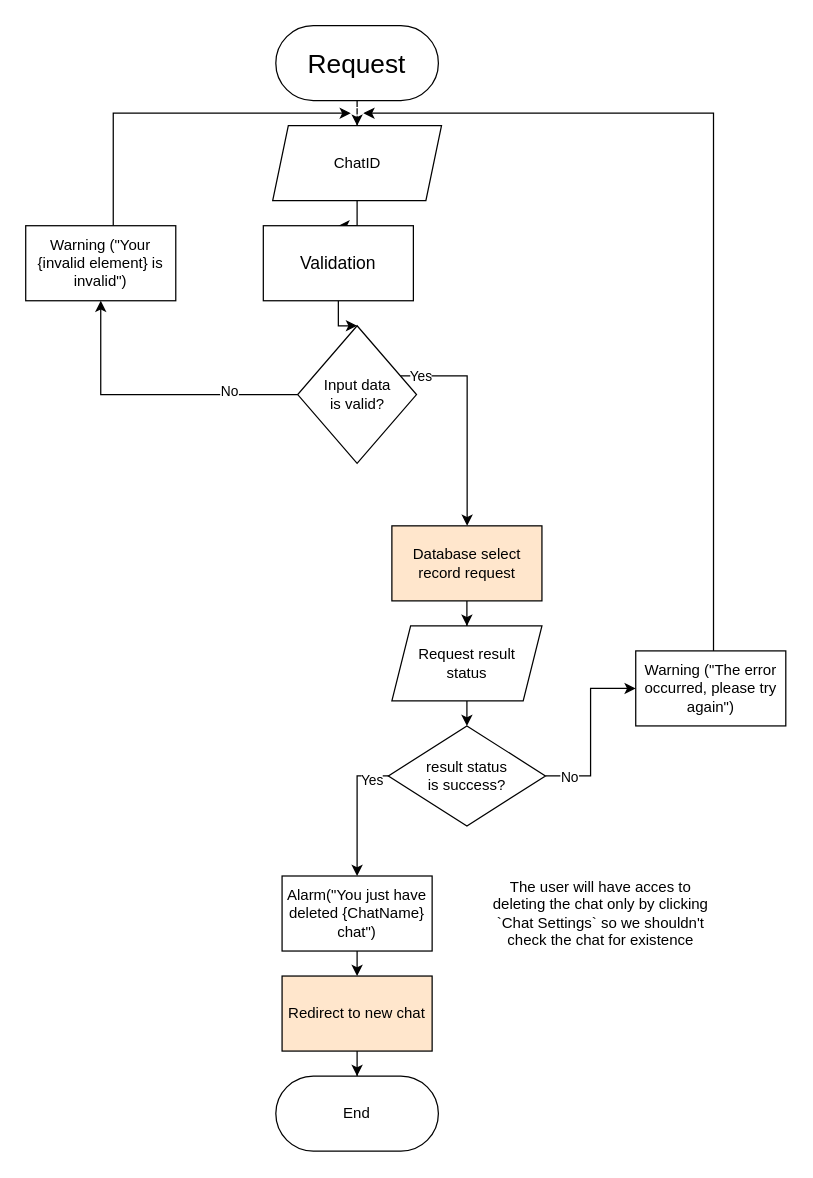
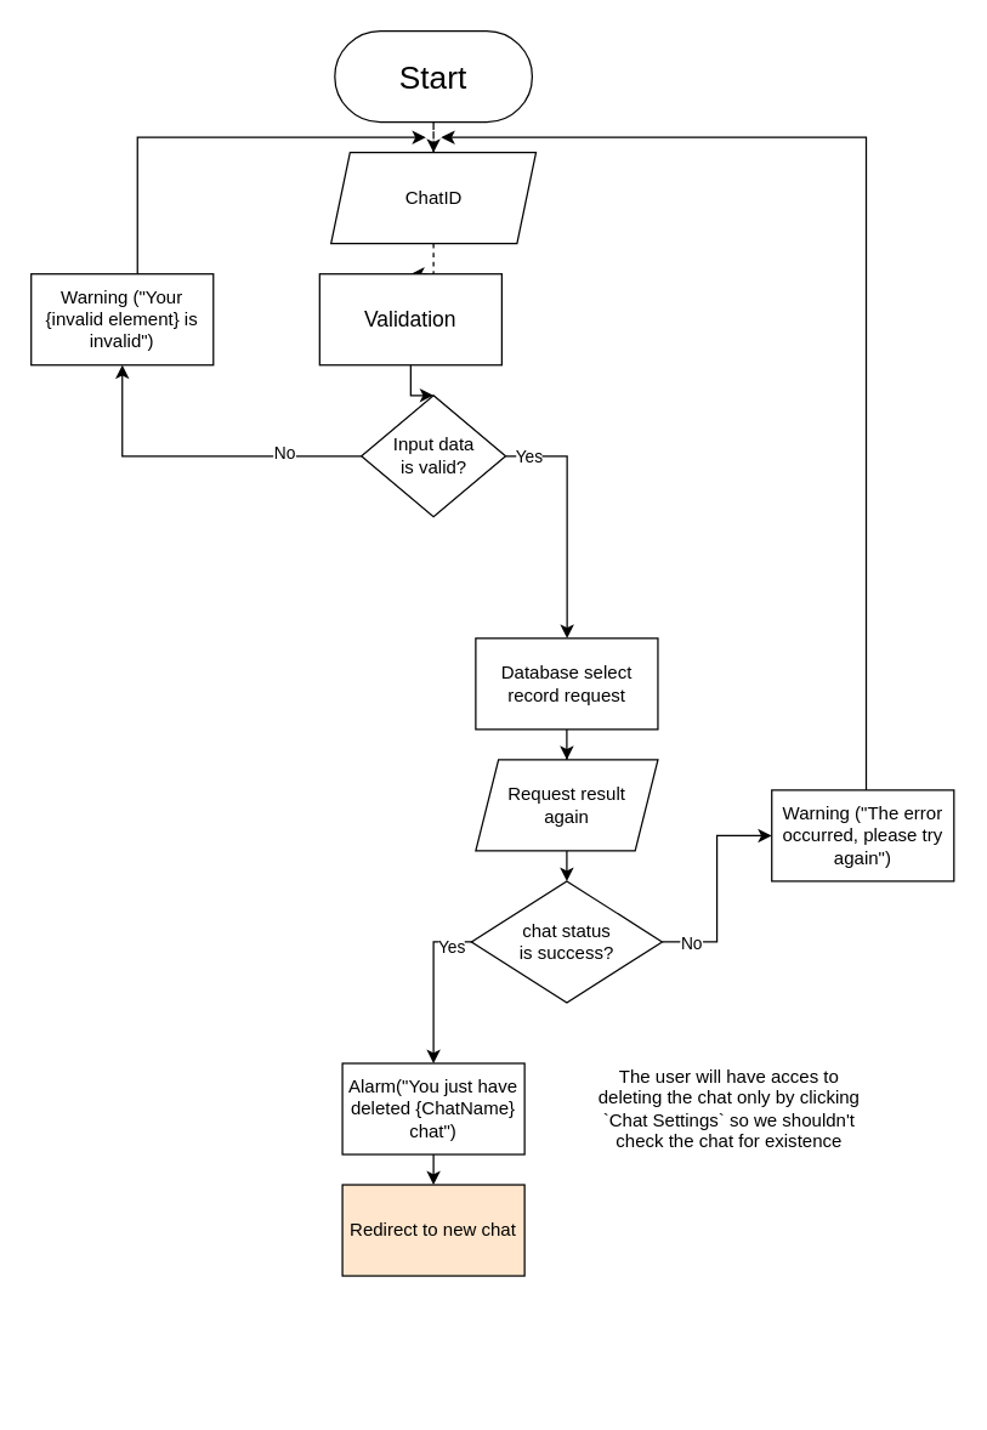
- <mxCell id="3" value="&lt;font style=&quot;font-size: 21px;&quot;&gt;Request&lt;/font&gt;" style="rounded=1;whiteSpace=wrap;html=1;glass=0;shadow=0;arcSize=50;" vertex="1" parent="1"><mxGeometry x="220" y="20" width="130" height="60" as="geometry" /></mxCell>
+ <mxCell id="3" value="&lt;font style=&quot;font-size: 21px;&quot;&gt;Start&lt;/font&gt;" style="rounded=1;whiteSpace=wrap;html=1;glass=0;shadow=0;arcSize=50;" vertex="1" parent="1"><mxGeometry x="220" y="20" width="130" height="60" as="geometry" /></mxCell>
- <mxCell id="4" value="" style="edgeStyle=orthogonalEdgeStyle;rounded=0;orthogonalLoop=1;jettySize=auto;html=1;" edge="1" parent="1" source="5" target="7"><mxGeometry relative="1" as="geometry" /></mxCell>
+ <mxCell id="4" value="" style="edgeStyle=orthogonalEdgeStyle;rounded=0;orthogonalLoop=1;jettySize=auto;html=1;dashed=1;" edge="1" parent="1" source="5" target="7"><mxGeometry relative="1" as="geometry" /></mxCell>
- <mxCell id="12" value="&lt;div&gt;Input data&lt;/div&gt;&lt;div&gt;is valid?&lt;br&gt;&lt;/div&gt;" style="rhombus;whiteSpace=wrap;html=1;" vertex="1" parent="1"><mxGeometry x="237.5" y="260" width="95" height="110" as="geometry" /></mxCell>
+ <mxCell id="12" value="&lt;div&gt;Input data&lt;/div&gt;&lt;div&gt;is valid?&lt;br&gt;&lt;/div&gt;" style="rhombus;whiteSpace=wrap;html=1;" vertex="1" parent="1"><mxGeometry x="237.5" y="260" width="95" height="80" as="geometry" /></mxCell>
- <mxCell id="16" value="Database select record request" style="whiteSpace=wrap;html=1;fillColor=#ffe6cc;" vertex="1" parent="1"><mxGeometry x="312.81" y="420" width="120" height="60" as="geometry" /></mxCell>
+ <mxCell id="16" value="Database select record request" style="whiteSpace=wrap;html=1;" vertex="1" parent="1"><mxGeometry x="312.81" y="420" width="120" height="60" as="geometry" /></mxCell>
- <mxCell id="18" value="&lt;div&gt;Request result&lt;/div&gt;&lt;div&gt;status&lt;br&gt;&lt;/div&gt;" style="shape=parallelogram;perimeter=parallelogramPerimeter;whiteSpace=wrap;html=1;fixedSize=1;size=15;" vertex="1" parent="1"><mxGeometry x="312.81" y="500" width="120" height="60" as="geometry" /></mxCell>
+ <mxCell id="18" value="&lt;div&gt;Request result&lt;/div&gt;&lt;div&gt;again&lt;br&gt;&lt;/div&gt;" style="shape=parallelogram;perimeter=parallelogramPerimeter;whiteSpace=wrap;html=1;fixedSize=1;size=15;" vertex="1" parent="1"><mxGeometry x="312.81" y="500" width="120" height="60" as="geometry" /></mxCell>
- <mxCell id="23" value="result status &lt;br&gt;is success?" style="rhombus;whiteSpace=wrap;html=1;" vertex="1" parent="1"><mxGeometry x="310" y="580" width="125.62" height="80" as="geometry" /></mxCell>
+ <mxCell id="23" value="chat status &lt;br&gt;is success?" style="rhombus;whiteSpace=wrap;html=1;" vertex="1" parent="1"><mxGeometry x="310" y="580" width="125.62" height="80" as="geometry" /></mxCell>
- <mxCell id="28" style="edgeStyle=orthogonalEdgeStyle;rounded=0;orthogonalLoop=1;jettySize=auto;html=1;entryX=0.5;entryY=0;entryDx=0;entryDy=0;" edge="1" parent="1" source="29" target="30"><mxGeometry relative="1" as="geometry" /></mxCell>
- <mxCell id="30" value="End" style="rounded=1;whiteSpace=wrap;html=1;glass=0;shadow=0;arcSize=50;" vertex="1" parent="1"><mxGeometry x="220" y="860" width="130" height="60" as="geometry" /></mxCell>
